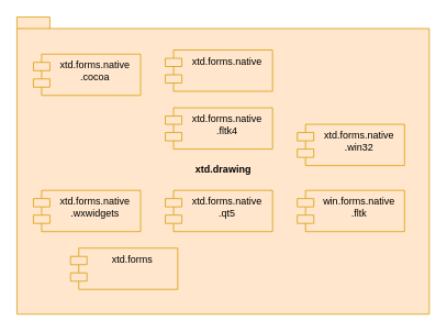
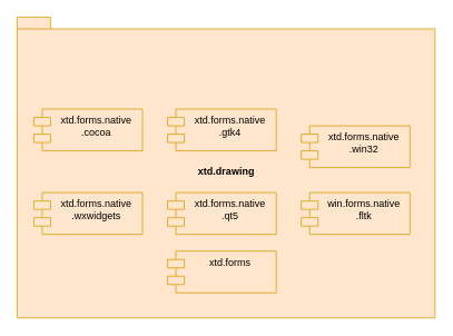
- <mxCell id="3" value="xtd.forms.native" style="shape=module;align=left;spacingLeft=20;align=center;verticalAlign=top;rounded=0;strokeColor=#d79b00;fillColor=#ffe6cc;" parent="1" vertex="1"><mxGeometry x="200" y="60" width="130" height="50" as="geometry" /></mxCell>
- <mxCell id="4" value="xtd.forms.native&#10;.cocoa" style="shape=module;align=left;spacingLeft=20;align=center;verticalAlign=top;rounded=0;strokeColor=#d79b00;fillColor=#ffe6cc;" parent="1" vertex="1"><mxGeometry x="40" y="65" width="130" height="50" as="geometry" /></mxCell>
+ <mxCell id="4" value="xtd.forms.native&#10;.cocoa" style="shape=module;align=left;spacingLeft=20;align=center;verticalAlign=top;rounded=0;strokeColor=#d79b00;fillColor=#ffe6cc;" parent="1" vertex="1"><mxGeometry x="40" y="130" width="130" height="50" as="geometry" /></mxCell>
- <mxCell id="5" value="xtd.forms.native&#10;.fltk4" style="shape=module;align=left;spacingLeft=20;align=center;verticalAlign=top;rounded=0;strokeColor=#d79b00;fillColor=#ffe6cc;" parent="1" vertex="1"><mxGeometry x="200" y="130" width="130" height="50" as="geometry" /></mxCell>
+ <mxCell id="5" value="xtd.forms.native&#10;.gtk4" style="shape=module;align=left;spacingLeft=20;align=center;verticalAlign=top;rounded=0;strokeColor=#d79b00;fillColor=#ffe6cc;" parent="1" vertex="1"><mxGeometry x="200" y="130" width="130" height="50" as="geometry" /></mxCell>
- <mxCell id="10" value="xtd.forms" style="shape=module;align=left;spacingLeft=20;align=center;verticalAlign=top;rounded=0;strokeColor=#d79b00;fillColor=#ffe6cc;" parent="1" vertex="1"><mxGeometry x="85" y="300" width="130" height="50" as="geometry" /></mxCell>
+ <mxCell id="10" value="xtd.forms" style="shape=module;align=left;spacingLeft=20;align=center;verticalAlign=top;rounded=0;strokeColor=#d79b00;fillColor=#ffe6cc;" parent="1" vertex="1"><mxGeometry x="200" y="300" width="130" height="50" as="geometry" /></mxCell>
